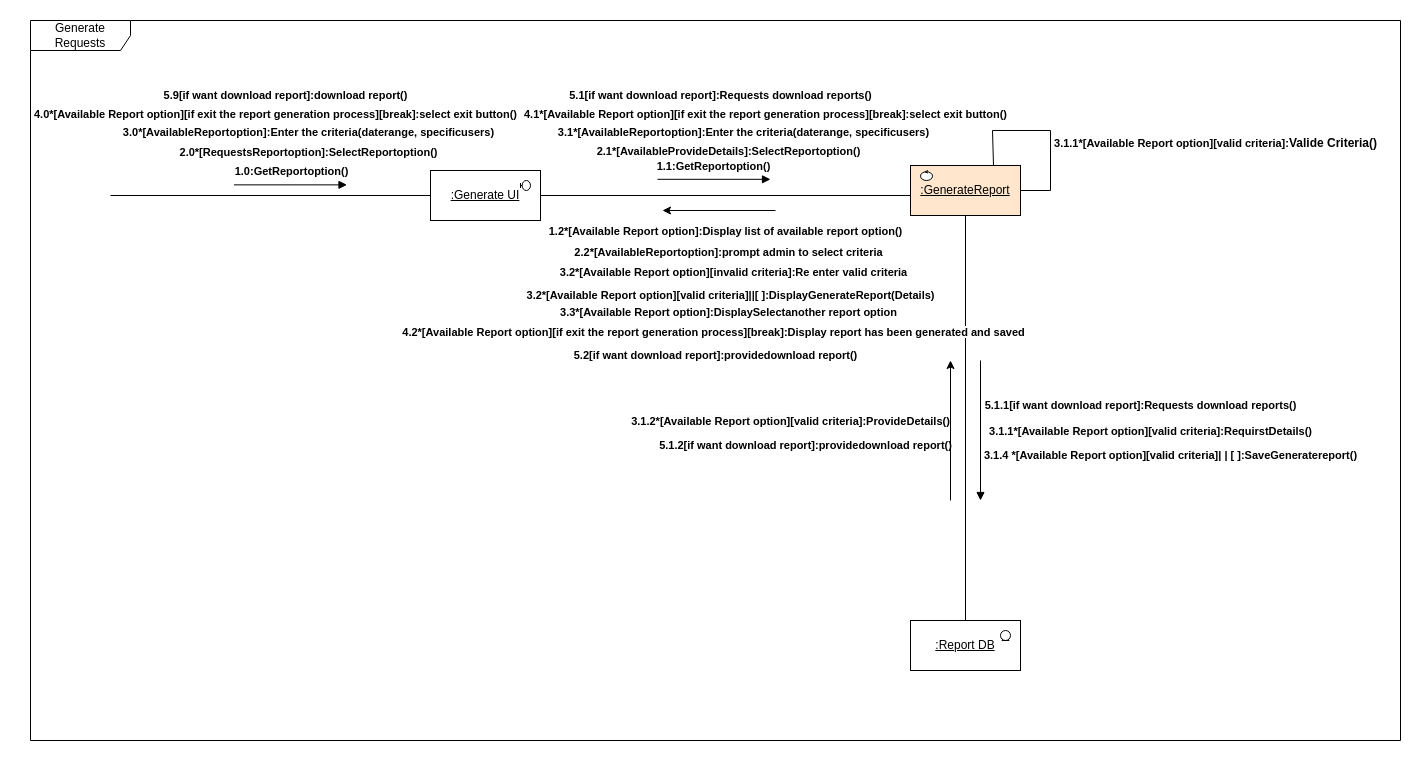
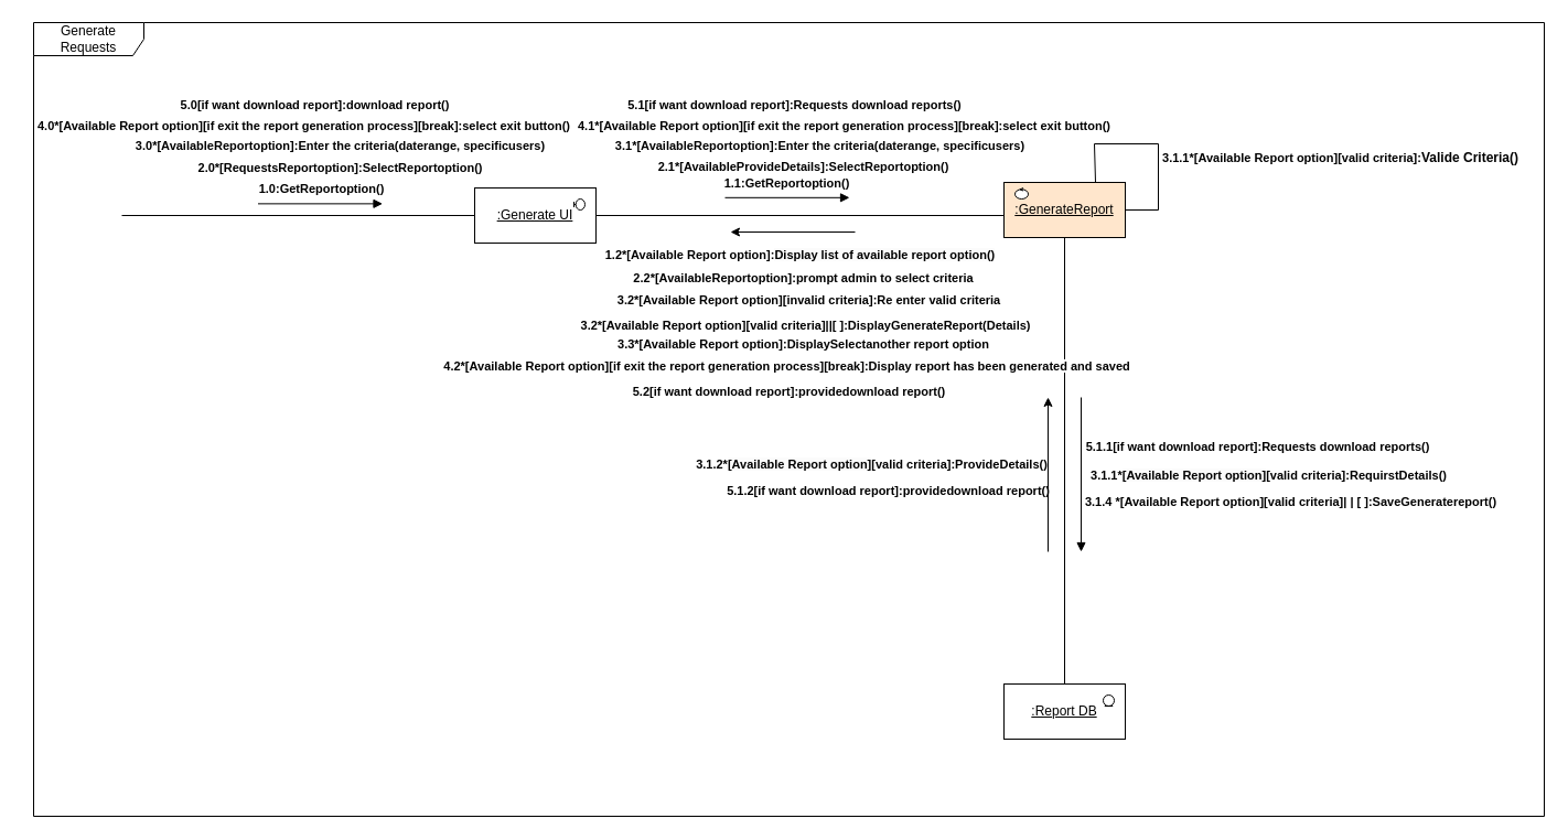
- <mxCell id="27" value="&lt;b style=&quot;border-color: var(--border-color); font-size: 11px;&quot;&gt;&lt;b style=&quot;border-color: var(--border-color);&quot;&gt;5.9&lt;/b&gt;[if want download report]:&lt;/b&gt;&lt;b style=&quot;border-color: var(--border-color); font-size: 11px;&quot;&gt;download report()&lt;/b&gt;" style="text;html=1;align=center;verticalAlign=middle;resizable=0;points=[];autosize=1;strokeColor=none;fillColor=none;" parent="1" vertex="1"><mxGeometry x="150" y="80" width="270" height="30" as="geometry" /></mxCell>
+ <mxCell id="27" value="&lt;b style=&quot;border-color: var(--border-color); font-size: 11px;&quot;&gt;&lt;b style=&quot;border-color: var(--border-color);&quot;&gt;5.0&lt;/b&gt;[if want download report]:&lt;/b&gt;&lt;b style=&quot;border-color: var(--border-color); font-size: 11px;&quot;&gt;download report()&lt;/b&gt;" style="text;html=1;align=center;verticalAlign=middle;resizable=0;points=[];autosize=1;strokeColor=none;fillColor=none;" parent="1" vertex="1"><mxGeometry x="150" y="80" width="270" height="30" as="geometry" /></mxCell>
